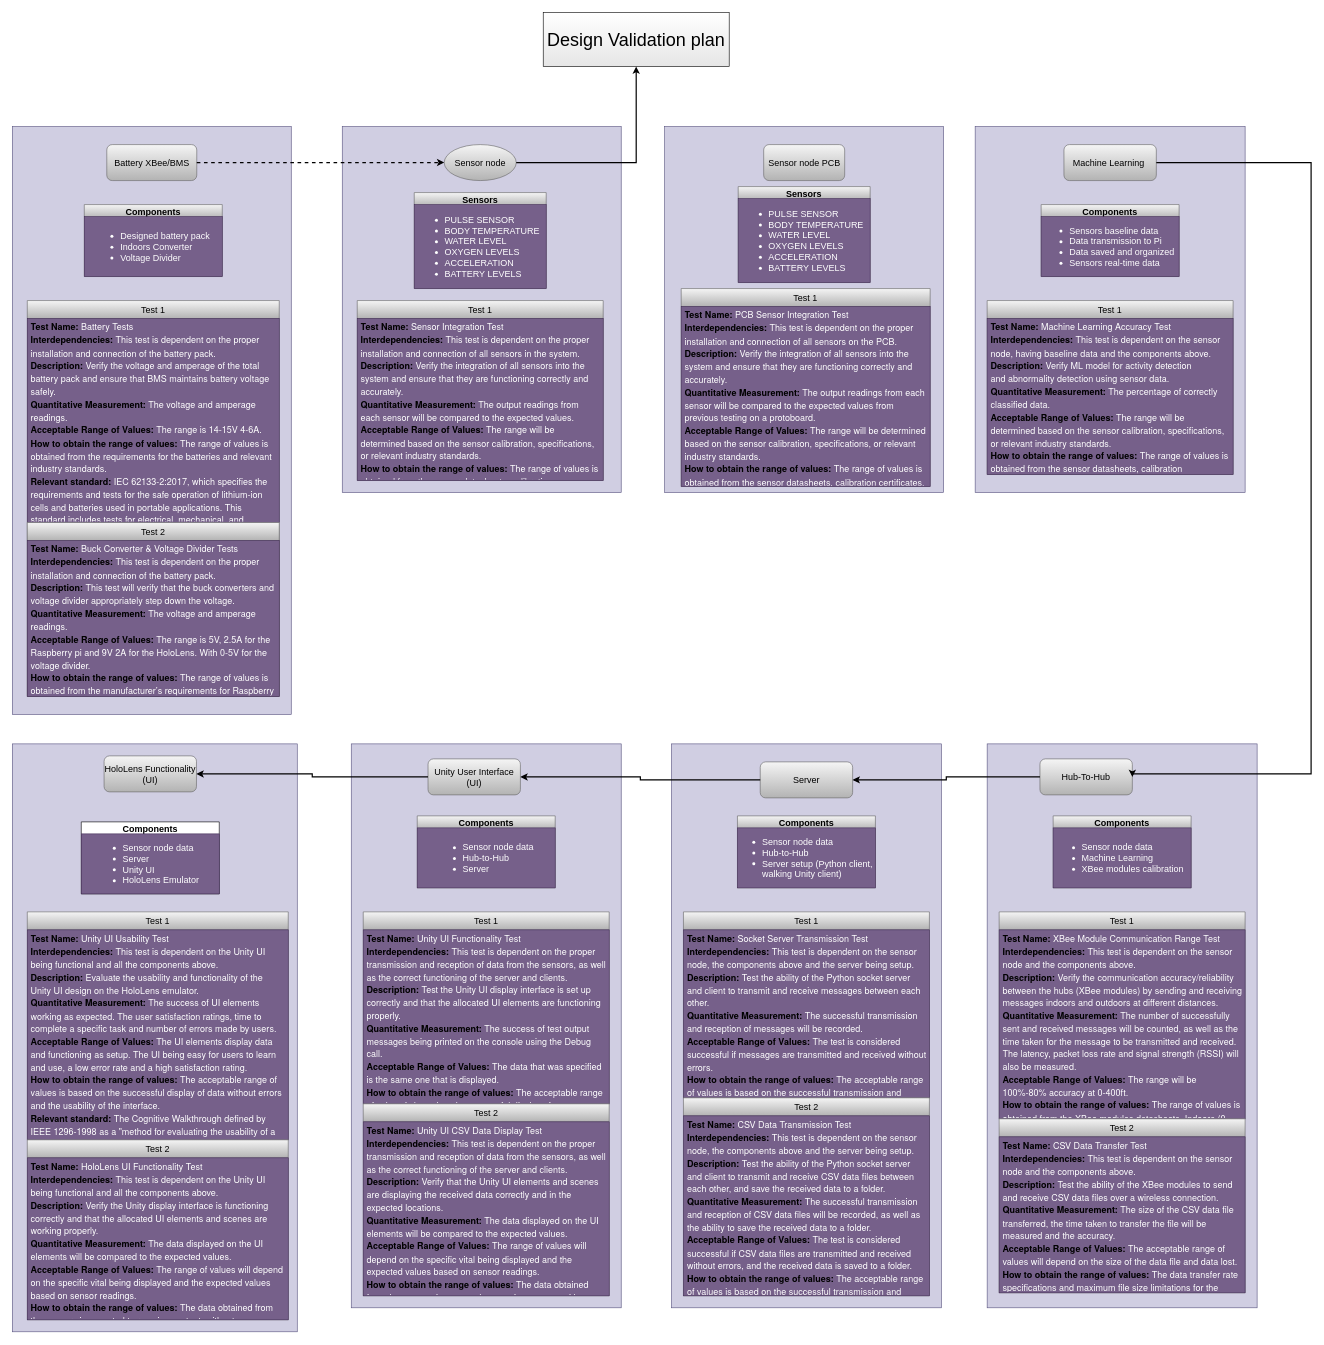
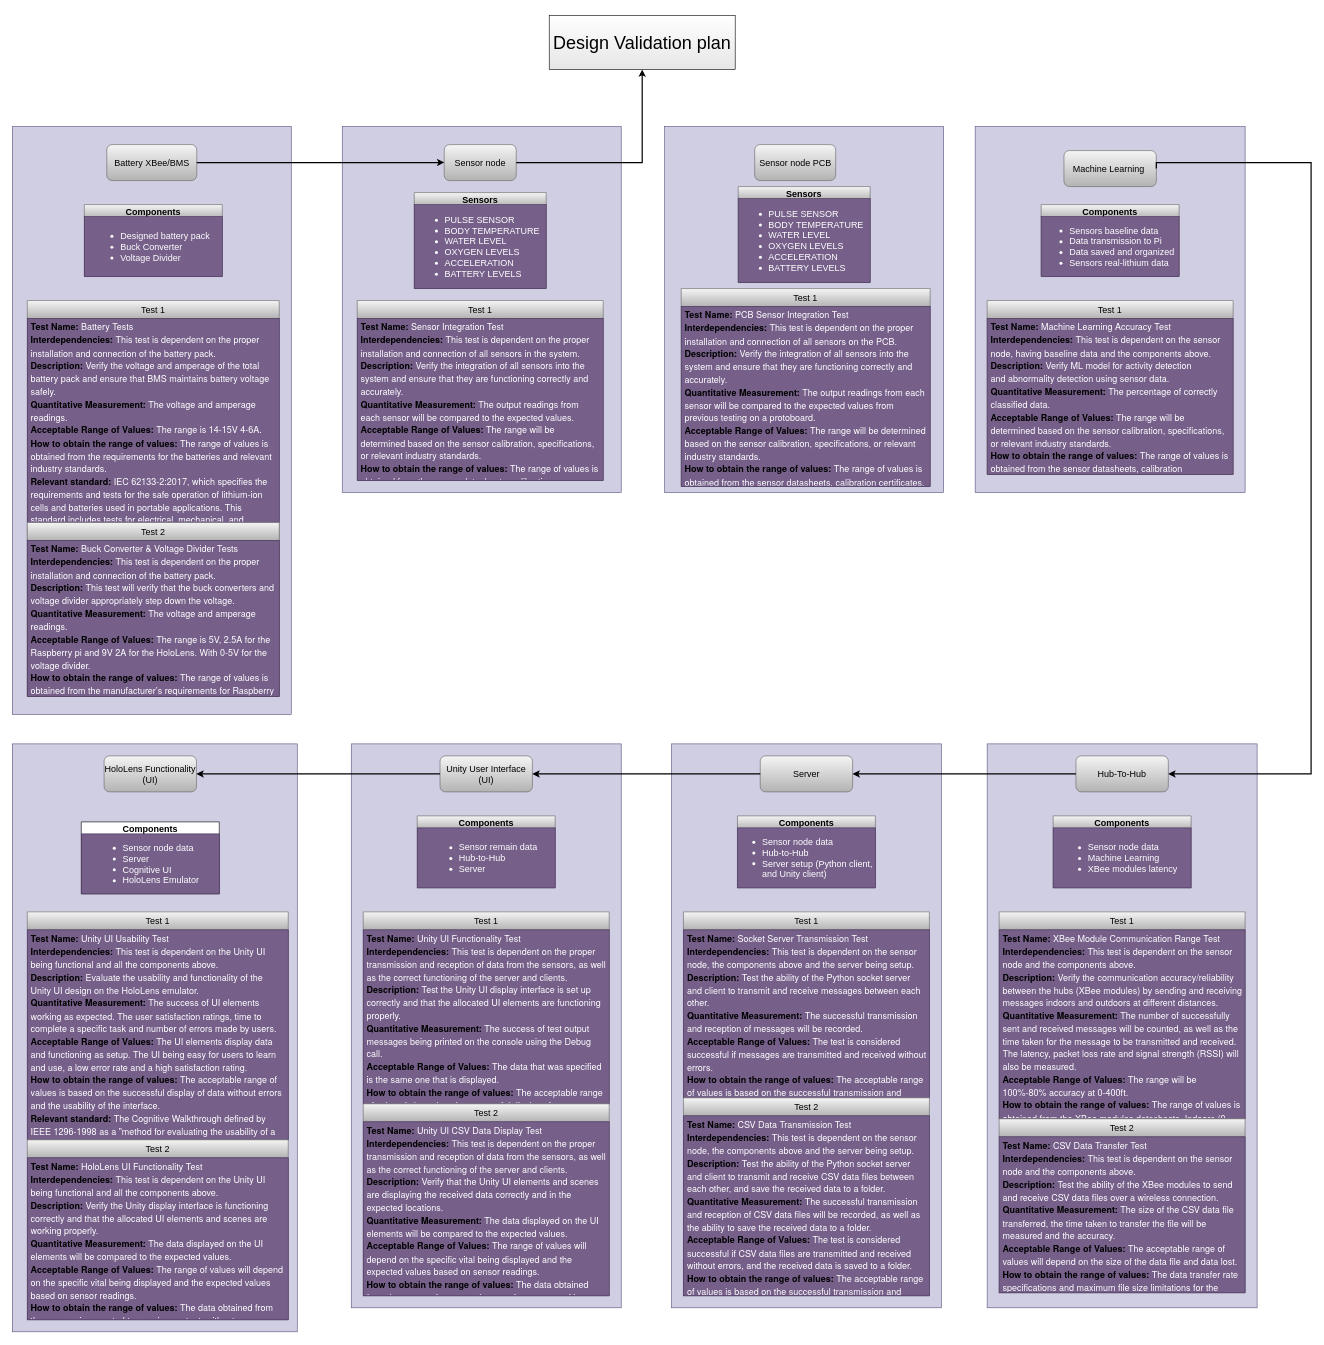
- <mxCell id="3" value="&lt;font style=&quot;font-size: 30px;&quot;&gt;Design Validation plan&lt;/font&gt;" style="rounded=0;whiteSpace=wrap;html=1;fontSize=15;fillColor=default;strokeColor=default;gradientColor=#E6E6E6;gradientDirection=south;" vertex="1" parent="1"><mxGeometry x="905" y="20" width="310" height="90" as="geometry" /></mxCell>
+ <mxCell id="3" value="&lt;font style=&quot;font-size: 30px;&quot;&gt;Design Validation plan&lt;/font&gt;" style="rounded=0;whiteSpace=wrap;html=1;fontSize=15;fillColor=default;strokeColor=default;gradientColor=#E6E6E6;gradientDirection=south;" vertex="1" parent="1"><mxGeometry x="915" y="25" width="310" height="90" as="geometry" /></mxCell>
- <mxCell id="51" style="edgeStyle=orthogonalEdgeStyle;rounded=0;orthogonalLoop=1;jettySize=auto;html=1;exitX=1;exitY=0.5;exitDx=0;exitDy=0;strokeWidth=2;fontFamily=Helvetica;fontSize=16;fontColor=#000000;entryX=0;entryY=0.5;entryDx=0;entryDy=0;dashed=1;" edge="1" parent="1" source="44" target="6"><mxGeometry relative="1" as="geometry"><mxPoint x="735" y="270" as="targetPoint" /></mxGeometry></mxCell>
+ <mxCell id="51" style="edgeStyle=orthogonalEdgeStyle;rounded=0;orthogonalLoop=1;jettySize=auto;html=1;exitX=1;exitY=0.5;exitDx=0;exitDy=0;strokeWidth=2;fontFamily=Helvetica;fontSize=16;fontColor=#000000;entryX=0;entryY=0.5;entryDx=0;entryDy=0;" edge="1" parent="1" source="44" target="6"><mxGeometry relative="1" as="geometry"><mxPoint x="735" y="270" as="targetPoint" /></mxGeometry></mxCell>
- <mxCell id="6" value="Sensor node" style="ellipse;whiteSpace=wrap;html=1;fontSize=15;fillColor=#f5f5f5;gradientColor=#b3b3b3;strokeColor=#666666;" vertex="1" parent="4"><mxGeometry x="145" width="120" height="60" as="geometry" /></mxCell>
+ <mxCell id="6" value="Sensor node" style="rounded=1;whiteSpace=wrap;html=1;fontSize=15;fillColor=#f5f5f5;gradientColor=#b3b3b3;strokeColor=#666666;" vertex="1" parent="4"><mxGeometry x="145" width="120" height="60" as="geometry" /></mxCell>
- <mxCell id="13" value="Sensor node PCB" style="rounded=1;whiteSpace=wrap;html=1;fontSize=15;fillColor=#f5f5f5;gradientColor=#b3b3b3;strokeColor=#666666;" vertex="1" parent="11"><mxGeometry x="137.5" y="20" width="135" height="60" as="geometry" /></mxCell>
+ <mxCell id="13" value="Sensor node PCB" style="rounded=1;whiteSpace=wrap;html=1;fontSize=15;fillColor=#f5f5f5;gradientColor=#b3b3b3;strokeColor=#666666;" vertex="1" parent="11"><mxGeometry x="122.5" y="20" width="135" height="60" as="geometry" /></mxCell>
- <mxCell id="19" value="Machine Learning&amp;nbsp;" style="rounded=1;whiteSpace=wrap;html=1;fontSize=15;fillColor=#f5f5f5;gradientColor=#b3b3b3;strokeColor=#666666;" vertex="1" parent="18"><mxGeometry x="128" width="154" height="60" as="geometry" /></mxCell>
+ <mxCell id="19" value="Machine Learning&amp;nbsp;" style="rounded=1;whiteSpace=wrap;html=1;fontSize=15;fillColor=#f5f5f5;gradientColor=#b3b3b3;strokeColor=#666666;" vertex="1" parent="18"><mxGeometry x="128" y="10" width="154" height="60" as="geometry" /></mxCell>
- <mxCell id="46" value="&lt;ul style=&quot;text-align: left; font-size: 15px;&quot;&gt;&lt;li style=&quot;font-size: 15px;&quot;&gt;Designed battery pack&lt;/li&gt;&lt;li style=&quot;font-size: 15px;&quot;&gt;&lt;span style=&quot;background-color: initial; font-size: 15px;&quot;&gt;Indoors Converter&lt;/span&gt;&lt;/li&gt;&lt;li style=&quot;font-size: 15px;&quot;&gt;&lt;span style=&quot;background-color: initial; font-size: 15px;&quot;&gt;Voltage Divider&lt;/span&gt;&lt;/li&gt;&lt;/ul&gt;" style="text;html=1;strokeColor=#432D57;fillColor=#76608a;align=center;verticalAlign=middle;whiteSpace=wrap;rounded=0;fontSize=15;fontColor=#ffffff;movable=1;resizable=1;rotatable=1;deletable=1;editable=1;connectable=1;" vertex="1" parent="45"><mxGeometry y="20" width="230" height="100" as="geometry" /></mxCell>
+ <mxCell id="46" value="&lt;ul style=&quot;text-align: left; font-size: 15px;&quot;&gt;&lt;li style=&quot;font-size: 15px;&quot;&gt;Designed battery pack&lt;/li&gt;&lt;li style=&quot;font-size: 15px;&quot;&gt;&lt;span style=&quot;background-color: initial; font-size: 15px;&quot;&gt;Buck Converter&lt;/span&gt;&lt;/li&gt;&lt;li style=&quot;font-size: 15px;&quot;&gt;&lt;span style=&quot;background-color: initial; font-size: 15px;&quot;&gt;Voltage Divider&lt;/span&gt;&lt;/li&gt;&lt;/ul&gt;" style="text;html=1;strokeColor=#432D57;fillColor=#76608a;align=center;verticalAlign=middle;whiteSpace=wrap;rounded=0;fontSize=15;fontColor=#ffffff;movable=1;resizable=1;rotatable=1;deletable=1;editable=1;connectable=1;" vertex="1" parent="45"><mxGeometry y="20" width="230" height="100" as="geometry" /></mxCell>
- <mxCell id="21" value="&lt;ul style=&quot;text-align: left; font-size: 15px;&quot;&gt;&lt;li style=&quot;font-size: 15px;&quot;&gt;Sensors baseline data&lt;/li&gt;&lt;li style=&quot;font-size: 15px;&quot;&gt;&lt;span style=&quot;background-color: initial; font-size: 15px;&quot;&gt;Data&lt;/span&gt;&amp;nbsp;transmission to Pi&lt;/li&gt;&lt;li style=&quot;font-size: 15px;&quot;&gt;Data saved and organized&lt;span style=&quot;font-size: 15px;&quot;&gt;&lt;/span&gt;&lt;/li&gt;&lt;li style=&quot;font-size: 15px;&quot;&gt;Sensors real-time data&lt;/li&gt;&lt;/ul&gt;" style="text;html=1;strokeColor=#432D57;fillColor=#76608a;align=center;verticalAlign=middle;whiteSpace=wrap;rounded=0;fontSize=15;fontColor=#ffffff;movable=1;resizable=1;rotatable=1;deletable=1;editable=1;connectable=1;" vertex="1" parent="20"><mxGeometry y="20" width="230" height="100" as="geometry" /></mxCell>
+ <mxCell id="21" value="&lt;ul style=&quot;text-align: left; font-size: 15px;&quot;&gt;&lt;li style=&quot;font-size: 15px;&quot;&gt;Sensors baseline data&lt;/li&gt;&lt;li style=&quot;font-size: 15px;&quot;&gt;&lt;span style=&quot;background-color: initial; font-size: 15px;&quot;&gt;Data&lt;/span&gt;&amp;nbsp;transmission to Pi&lt;/li&gt;&lt;li style=&quot;font-size: 15px;&quot;&gt;Data saved and organized&lt;span style=&quot;font-size: 15px;&quot;&gt;&lt;/span&gt;&lt;/li&gt;&lt;li style=&quot;font-size: 15px;&quot;&gt;Sensors real-lithium data&lt;/li&gt;&lt;/ul&gt;" style="text;html=1;strokeColor=#432D57;fillColor=#76608a;align=center;verticalAlign=middle;whiteSpace=wrap;rounded=0;fontSize=15;fontColor=#ffffff;movable=1;resizable=1;rotatable=1;deletable=1;editable=1;connectable=1;" vertex="1" parent="20"><mxGeometry y="20" width="230" height="100" as="geometry" /></mxCell>
- <mxCell id="67" value="Unity User Interface (UI)" style="rounded=1;whiteSpace=wrap;html=1;fontSize=15;fillColor=#f5f5f5;gradientColor=#b3b3b3;strokeColor=#666666;" vertex="1" parent="66"><mxGeometry x="108" y="5" width="154" height="60" as="geometry" /></mxCell>
+ <mxCell id="67" value="Unity User Interface (UI)" style="rounded=1;whiteSpace=wrap;html=1;fontSize=15;fillColor=#f5f5f5;gradientColor=#b3b3b3;strokeColor=#666666;" vertex="1" parent="66"><mxGeometry x="128" width="154" height="60" as="geometry" /></mxCell>
- <mxCell id="54" value="Hub-To-Hub" style="rounded=1;whiteSpace=wrap;html=1;fontSize=15;fillColor=#f5f5f5;gradientColor=#b3b3b3;strokeColor=#666666;" vertex="1" parent="52"><mxGeometry x="68" y="5" width="154" height="60" as="geometry" /></mxCell>
+ <mxCell id="54" value="Hub-To-Hub" style="rounded=1;whiteSpace=wrap;html=1;fontSize=15;fillColor=#f5f5f5;gradientColor=#b3b3b3;strokeColor=#666666;" vertex="1" parent="52"><mxGeometry x="128" width="154" height="60" as="geometry" /></mxCell>
- <mxCell id="26" value="Server" style="rounded=1;whiteSpace=wrap;html=1;fontSize=15;fillColor=#f5f5f5;gradientColor=#b3b3b3;strokeColor=#666666;" vertex="1" parent="24"><mxGeometry x="128" y="10" width="154" height="60" as="geometry" /></mxCell>
+ <mxCell id="26" value="Server" style="rounded=1;whiteSpace=wrap;html=1;fontSize=15;fillColor=#f5f5f5;gradientColor=#b3b3b3;strokeColor=#666666;" vertex="1" parent="24"><mxGeometry x="128" width="154" height="60" as="geometry" /></mxCell>
- <mxCell id="69" value="&lt;ul style=&quot;text-align: left; font-size: 15px;&quot;&gt;&lt;li style=&quot;font-size: 15px;&quot;&gt;Sensor node data&lt;/li&gt;&lt;li style=&quot;font-size: 15px;&quot;&gt;Hub-to-Hub&lt;/li&gt;&lt;li style=&quot;font-size: 15px;&quot;&gt;Server&lt;/li&gt;&lt;/ul&gt;" style="text;html=1;strokeColor=#432D57;fillColor=#76608a;align=center;verticalAlign=middle;whiteSpace=wrap;rounded=0;fontSize=15;fontColor=#ffffff;movable=1;resizable=1;rotatable=1;deletable=1;editable=1;connectable=1;" vertex="1" parent="68"><mxGeometry y="20" width="230" height="100" as="geometry" /></mxCell>
+ <mxCell id="69" value="&lt;ul style=&quot;text-align: left; font-size: 15px;&quot;&gt;&lt;li style=&quot;font-size: 15px;&quot;&gt;Sensor remain data&lt;/li&gt;&lt;li style=&quot;font-size: 15px;&quot;&gt;Hub-to-Hub&lt;/li&gt;&lt;li style=&quot;font-size: 15px;&quot;&gt;Server&lt;/li&gt;&lt;/ul&gt;" style="text;html=1;strokeColor=#432D57;fillColor=#76608a;align=center;verticalAlign=middle;whiteSpace=wrap;rounded=0;fontSize=15;fontColor=#ffffff;movable=1;resizable=1;rotatable=1;deletable=1;editable=1;connectable=1;" vertex="1" parent="68"><mxGeometry y="20" width="230" height="100" as="geometry" /></mxCell>
- <mxCell id="28" value="&lt;ul style=&quot;text-align: left; font-size: 15px;&quot;&gt;&lt;li style=&quot;font-size: 15px;&quot;&gt;Sensor node data&lt;/li&gt;&lt;li style=&quot;font-size: 15px;&quot;&gt;Hub-to-Hub&lt;/li&gt;&lt;li style=&quot;font-size: 15px;&quot;&gt;Server setup (Python client, walking Unity client)&lt;/li&gt;&lt;/ul&gt;" style="text;html=1;strokeColor=#432D57;fillColor=#76608a;align=center;verticalAlign=middle;whiteSpace=wrap;rounded=0;fontSize=15;fontColor=#ffffff;movable=1;resizable=1;rotatable=1;deletable=1;editable=1;connectable=1;" vertex="1" parent="27"><mxGeometry y="20" width="230" height="100" as="geometry" /></mxCell>
+ <mxCell id="28" value="&lt;ul style=&quot;text-align: left; font-size: 15px;&quot;&gt;&lt;li style=&quot;font-size: 15px;&quot;&gt;Sensor node data&lt;/li&gt;&lt;li style=&quot;font-size: 15px;&quot;&gt;Hub-to-Hub&lt;/li&gt;&lt;li style=&quot;font-size: 15px;&quot;&gt;Server setup (Python client, and Unity client)&lt;/li&gt;&lt;/ul&gt;" style="text;html=1;strokeColor=#432D57;fillColor=#76608a;align=center;verticalAlign=middle;whiteSpace=wrap;rounded=0;fontSize=15;fontColor=#ffffff;movable=1;resizable=1;rotatable=1;deletable=1;editable=1;connectable=1;" vertex="1" parent="27"><mxGeometry y="20" width="230" height="100" as="geometry" /></mxCell>
- <mxCell id="56" value="&lt;ul style=&quot;text-align: left; font-size: 15px;&quot;&gt;&lt;li style=&quot;font-size: 15px;&quot;&gt;Sensor node data&lt;/li&gt;&lt;li style=&quot;font-size: 15px;&quot;&gt;Machine Learning&lt;/li&gt;&lt;li style=&quot;font-size: 15px;&quot;&gt;XBee modules calibration&amp;nbsp;&lt;/li&gt;&lt;/ul&gt;" style="text;html=1;strokeColor=#432D57;fillColor=#76608a;align=center;verticalAlign=middle;whiteSpace=wrap;rounded=0;fontSize=15;movable=1;resizable=1;rotatable=1;deletable=1;editable=1;connectable=1;fontColor=#ffffff;" vertex="1" parent="55"><mxGeometry y="20" width="230" height="100" as="geometry" /></mxCell>
+ <mxCell id="56" value="&lt;ul style=&quot;text-align: left; font-size: 15px;&quot;&gt;&lt;li style=&quot;font-size: 15px;&quot;&gt;Sensor node data&lt;/li&gt;&lt;li style=&quot;font-size: 15px;&quot;&gt;Machine Learning&lt;/li&gt;&lt;li style=&quot;font-size: 15px;&quot;&gt;XBee modules latency&amp;nbsp;&lt;/li&gt;&lt;/ul&gt;" style="text;html=1;strokeColor=#432D57;fillColor=#76608a;align=center;verticalAlign=middle;whiteSpace=wrap;rounded=0;fontSize=15;movable=1;resizable=1;rotatable=1;deletable=1;editable=1;connectable=1;fontColor=#ffffff;" vertex="1" parent="55"><mxGeometry y="20" width="230" height="100" as="geometry" /></mxCell>
- <mxCell id="37" value="&lt;ul style=&quot;text-align: left; font-size: 15px;&quot;&gt;&lt;li style=&quot;font-size: 15px;&quot;&gt;Sensor node data&lt;/li&gt;&lt;li style=&quot;font-size: 15px;&quot;&gt;Server&lt;/li&gt;&lt;li style=&quot;font-size: 15px;&quot;&gt;Unity UI&lt;/li&gt;&lt;li style=&quot;font-size: 15px;&quot;&gt;HoloLens Emulator&amp;nbsp;&lt;/li&gt;&lt;/ul&gt;" style="text;html=1;strokeColor=#432D57;fillColor=#76608a;align=center;verticalAlign=middle;whiteSpace=wrap;rounded=0;fontSize=15;fontColor=#ffffff;movable=1;resizable=1;rotatable=1;deletable=1;editable=1;connectable=1;" vertex="1" parent="36"><mxGeometry y="20" width="230" height="100" as="geometry" /></mxCell>
+ <mxCell id="37" value="&lt;ul style=&quot;text-align: left; font-size: 15px;&quot;&gt;&lt;li style=&quot;font-size: 15px;&quot;&gt;Sensor node data&lt;/li&gt;&lt;li style=&quot;font-size: 15px;&quot;&gt;Server&lt;/li&gt;&lt;li style=&quot;font-size: 15px;&quot;&gt;Cognitive UI&lt;/li&gt;&lt;li style=&quot;font-size: 15px;&quot;&gt;HoloLens Emulator&amp;nbsp;&lt;/li&gt;&lt;/ul&gt;" style="text;html=1;strokeColor=#432D57;fillColor=#76608a;align=center;verticalAlign=middle;whiteSpace=wrap;rounded=0;fontSize=15;fontColor=#ffffff;movable=1;resizable=1;rotatable=1;deletable=1;editable=1;connectable=1;" vertex="1" parent="36"><mxGeometry y="20" width="230" height="100" as="geometry" /></mxCell>
